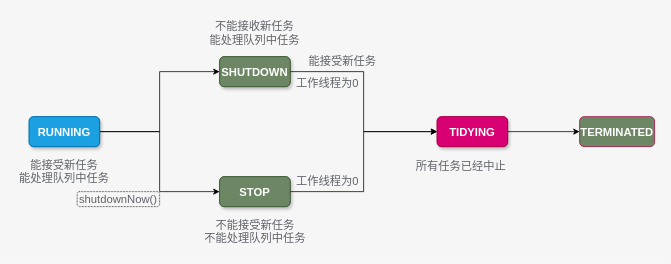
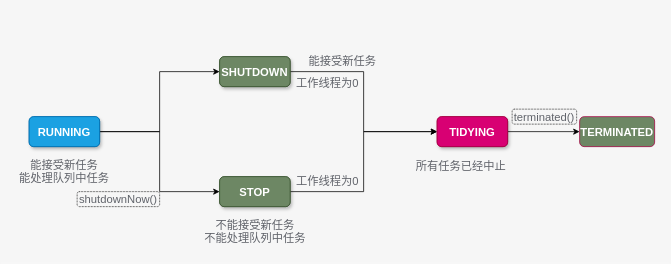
- <mxCell id="24" value="不能接收新任务&lt;br&gt;能处理队列中任务" style="text;html=1;strokeColor=none;fillColor=none;align=center;verticalAlign=middle;whiteSpace=wrap;rounded=0;fontSize=15;fontColor=#60636A;" vertex="1" parent="1"><mxGeometry x="269" y="20" width="140" height="45" as="geometry" /></mxCell>
+ <mxCell id="12" value="terminated()" style="text;html=1;strokeColor=#000000;fillColor=none;align=center;verticalAlign=middle;whiteSpace=wrap;rounded=1;fontSize=15;shadow=0;dashed=1;dashPattern=1 1;fontColor=#60636A;" vertex="1" parent="1"><mxGeometry x="682" y="145" width="86" height="20" as="geometry" /></mxCell>
